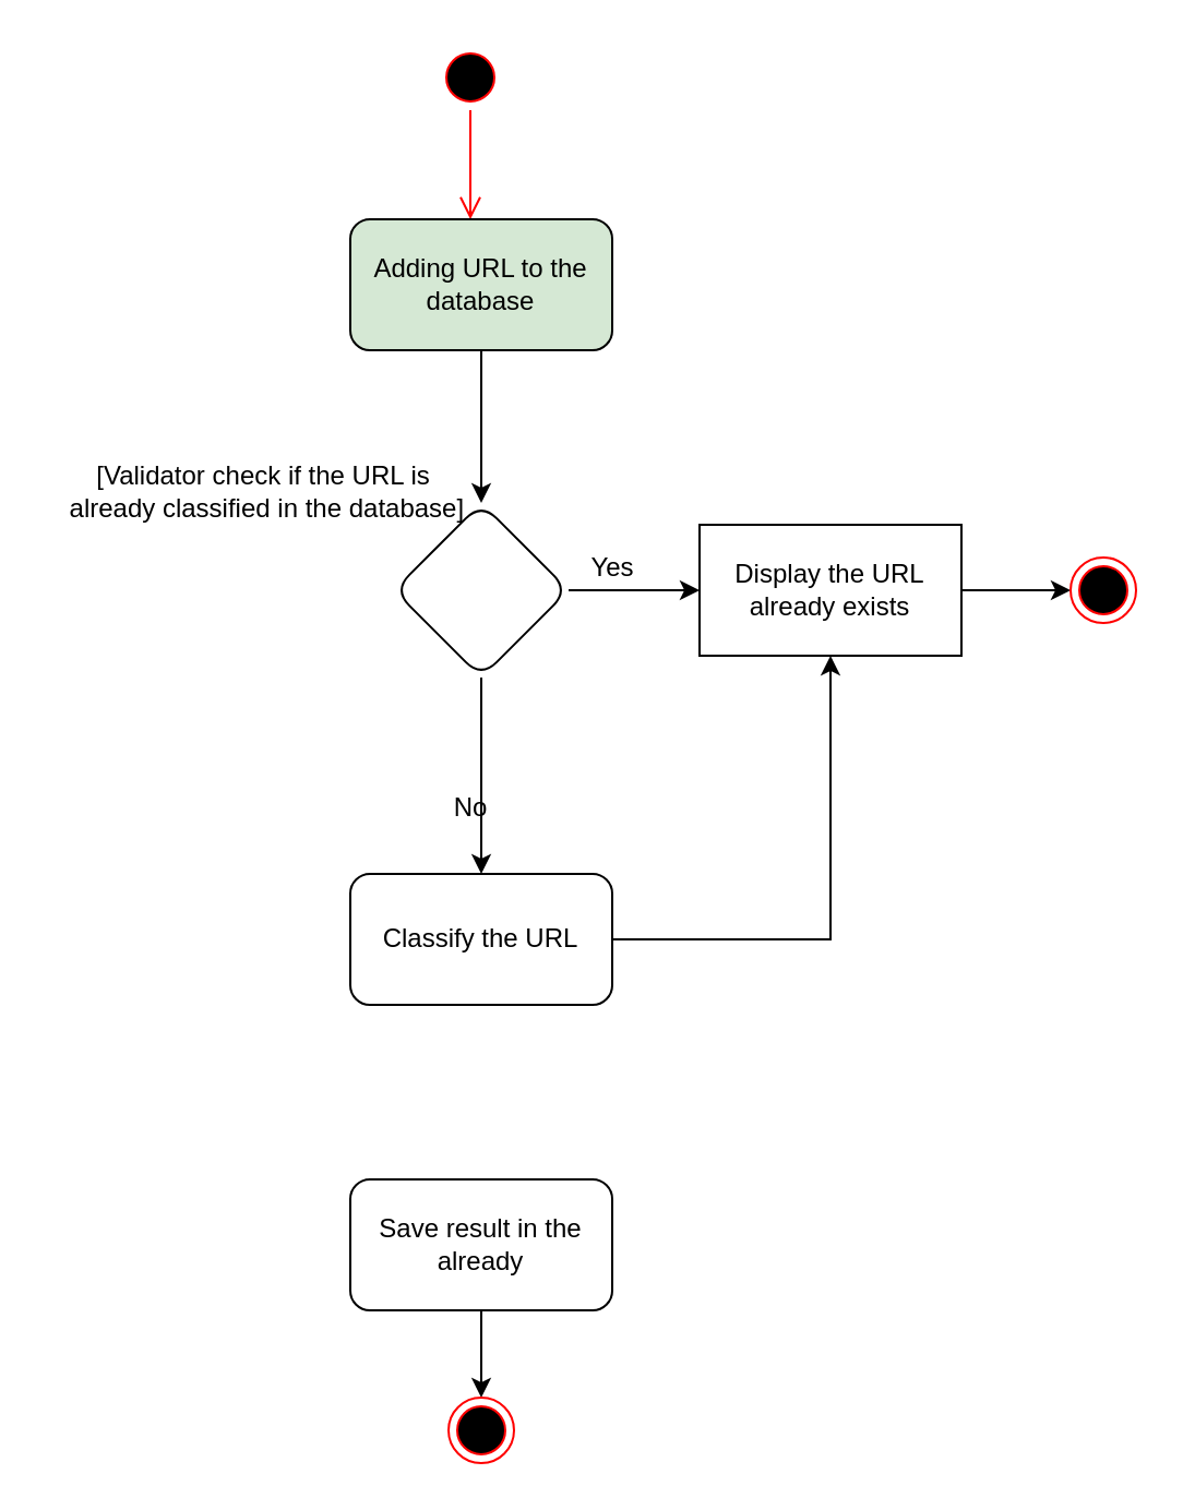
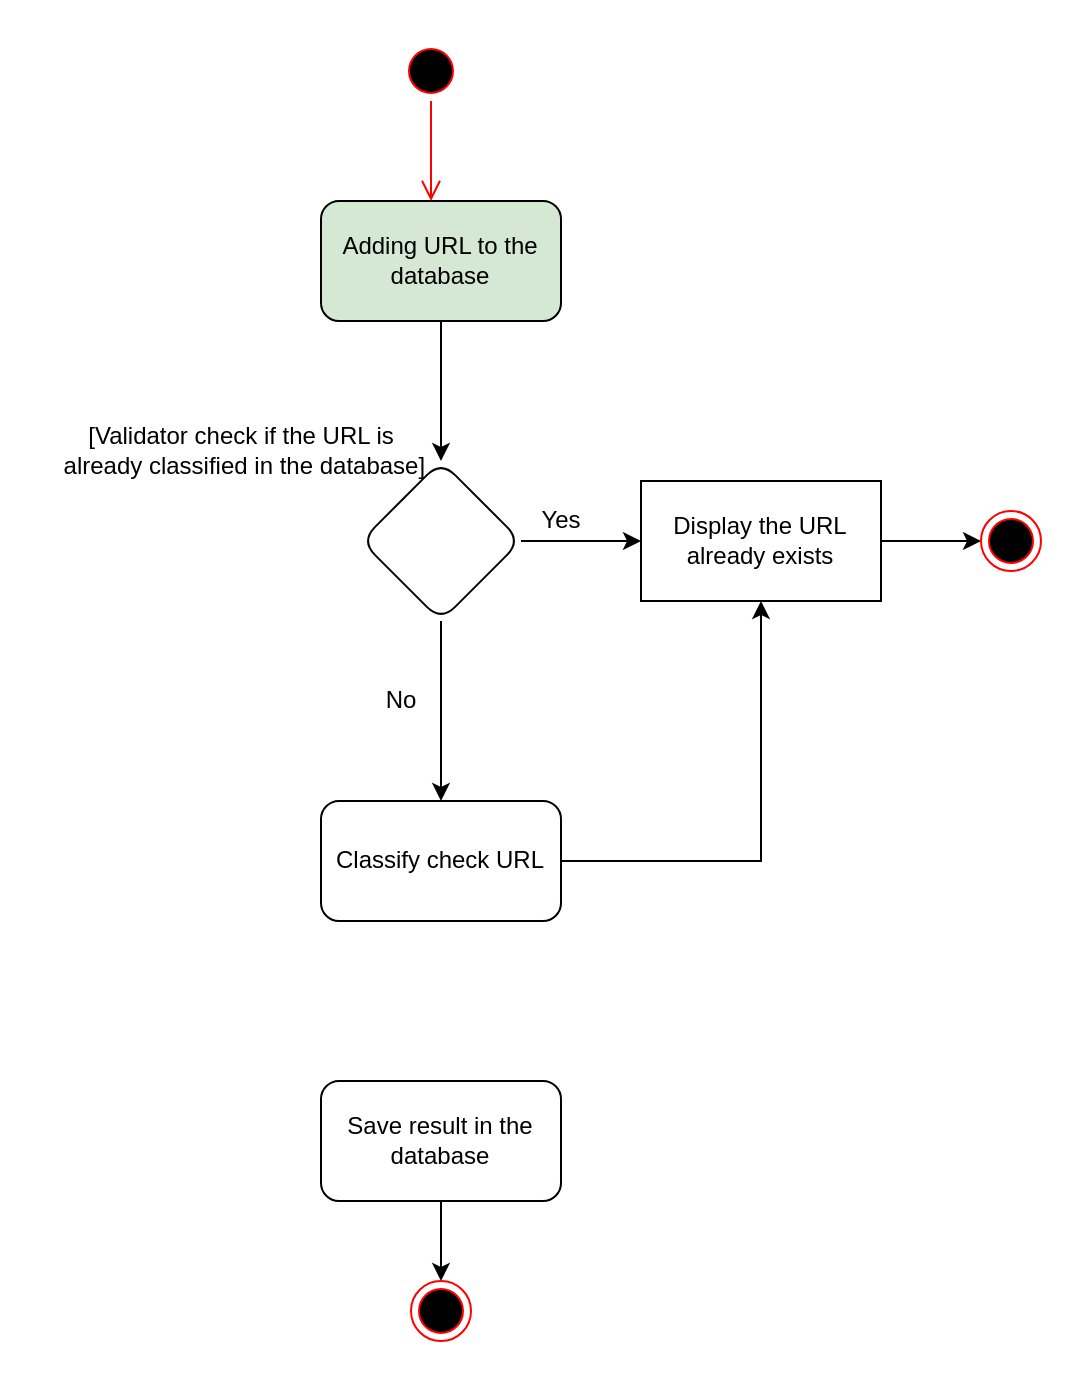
- <mxCell id="19" value="No" style="text;html=1;align=center;verticalAlign=middle;resizable=0;points=[];autosize=1;strokeColor=none;fillColor=none;" vertex="1" parent="1"><mxGeometry x="200" y="360" width="30" height="20" as="geometry" /></mxCell>
+ <mxCell id="19" value="No" style="text;html=1;align=center;verticalAlign=middle;resizable=0;points=[];autosize=1;strokeColor=none;fillColor=none;" vertex="1" parent="1"><mxGeometry x="185" y="340" width="30" height="20" as="geometry" /></mxCell>
- <mxCell id="15" value="Classify the URL" style="whiteSpace=wrap;html=1;rounded=1;" vertex="1" parent="1"><mxGeometry x="160" y="400" width="120" height="60" as="geometry" /></mxCell>
+ <mxCell id="15" value="Classify check URL" style="whiteSpace=wrap;html=1;rounded=1;" vertex="1" parent="1"><mxGeometry x="160" y="400" width="120" height="60" as="geometry" /></mxCell>
- <mxCell id="17" value="Save result in the already" style="whiteSpace=wrap;html=1;rounded=1;" vertex="1" parent="1"><mxGeometry x="160" y="540" width="120" height="60" as="geometry" /></mxCell>
+ <mxCell id="17" value="Save result in the database" style="whiteSpace=wrap;html=1;rounded=1;" vertex="1" parent="1"><mxGeometry x="160" y="540" width="120" height="60" as="geometry" /></mxCell>
